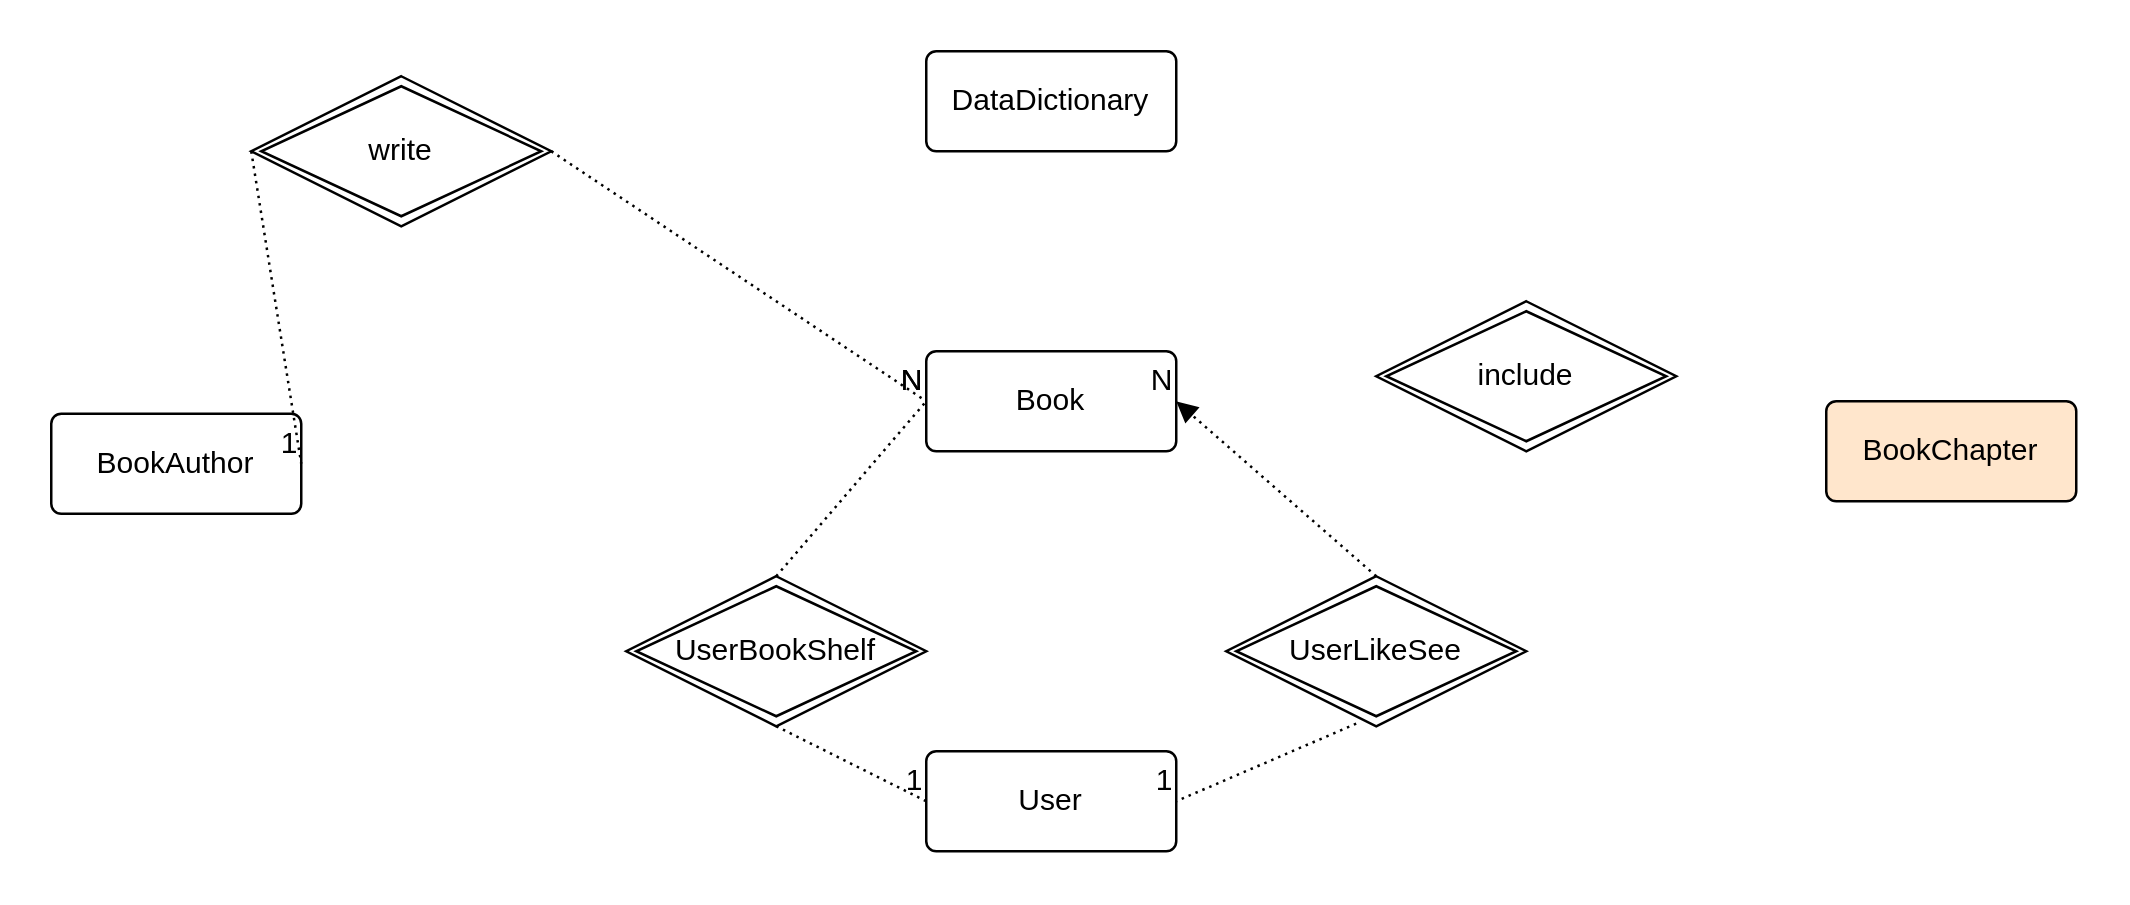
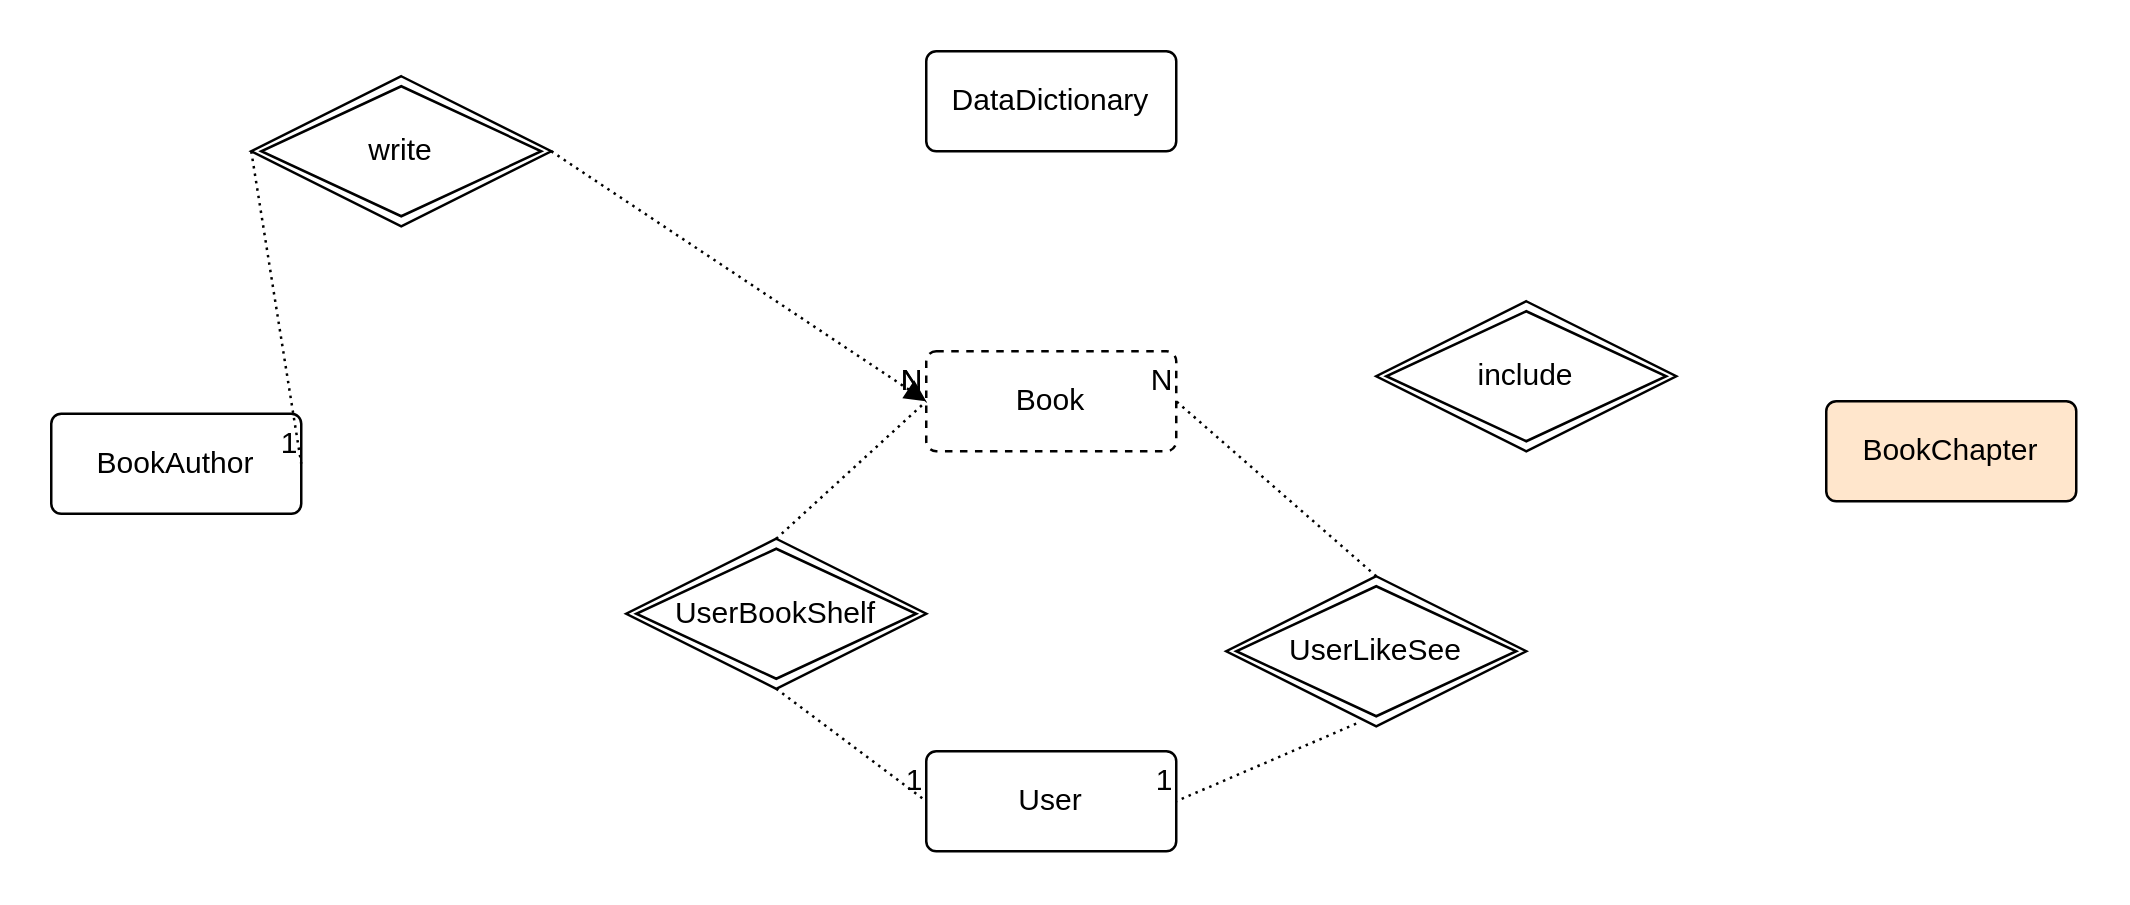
- <mxCell id="19" value="" style="endArrow=none;html=1;rounded=0;dashed=1;dashPattern=1 2;entryX=0;entryY=0.5;entryDx=0;entryDy=0;exitX=1;exitY=0.5;exitDx=0;exitDy=0;" edge="1" parent="1" source="17" target="5"><mxGeometry relative="1" as="geometry"><mxPoint x="350" y="350" as="sourcePoint" /><mxPoint x="510" y="350" as="targetPoint" /></mxGeometry></mxCell>
+ <mxCell id="19" value="" style="endArrow=block;html=1;rounded=0;dashed=1;dashPattern=1 2;entryX=0;entryY=0.5;entryDx=0;entryDy=0;exitX=1;exitY=0.5;exitDx=0;exitDy=0;" edge="1" parent="1" source="17" target="5"><mxGeometry relative="1" as="geometry"><mxPoint x="350" y="350" as="sourcePoint" /><mxPoint x="510" y="350" as="targetPoint" /></mxGeometry></mxCell>
- <mxCell id="5" value="Book" style="rounded=1;arcSize=10;whiteSpace=wrap;html=1;align=center;" vertex="1" parent="1"><mxGeometry x="370" y="140" width="100" height="40" as="geometry" /></mxCell>
+ <mxCell id="5" value="Book" style="rounded=1;arcSize=10;whiteSpace=wrap;html=1;align=center;dashed=1;" vertex="1" parent="1"><mxGeometry x="370" y="140" width="100" height="40" as="geometry" /></mxCell>
- <mxCell id="15" value="" style="endArrow=block;html=1;rounded=0;dashed=1;dashPattern=1 2;entryX=1;entryY=0.5;entryDx=0;entryDy=0;exitX=0.5;exitY=0;exitDx=0;exitDy=0;" edge="1" parent="1" source="12" target="5"><mxGeometry relative="1" as="geometry"><mxPoint x="350" y="350" as="sourcePoint" /><mxPoint x="510" y="350" as="targetPoint" /></mxGeometry></mxCell>
+ <mxCell id="15" value="" style="endArrow=none;html=1;rounded=0;dashed=1;dashPattern=1 2;entryX=1;entryY=0.5;entryDx=0;entryDy=0;exitX=0.5;exitY=0;exitDx=0;exitDy=0;" edge="1" parent="1" source="12" target="5"><mxGeometry relative="1" as="geometry"><mxPoint x="350" y="350" as="sourcePoint" /><mxPoint x="510" y="350" as="targetPoint" /></mxGeometry></mxCell>
- <mxCell id="7" value="UserBookShelf" style="shape=rhombus;double=1;perimeter=rhombusPerimeter;whiteSpace=wrap;html=1;align=center;" vertex="1" parent="1"><mxGeometry x="250" y="230" width="120" height="60" as="geometry" /></mxCell>
+ <mxCell id="7" value="UserBookShelf" style="shape=rhombus;double=1;perimeter=rhombusPerimeter;whiteSpace=wrap;html=1;align=center;" vertex="1" parent="1"><mxGeometry x="250" y="215" width="120" height="60" as="geometry" /></mxCell>
